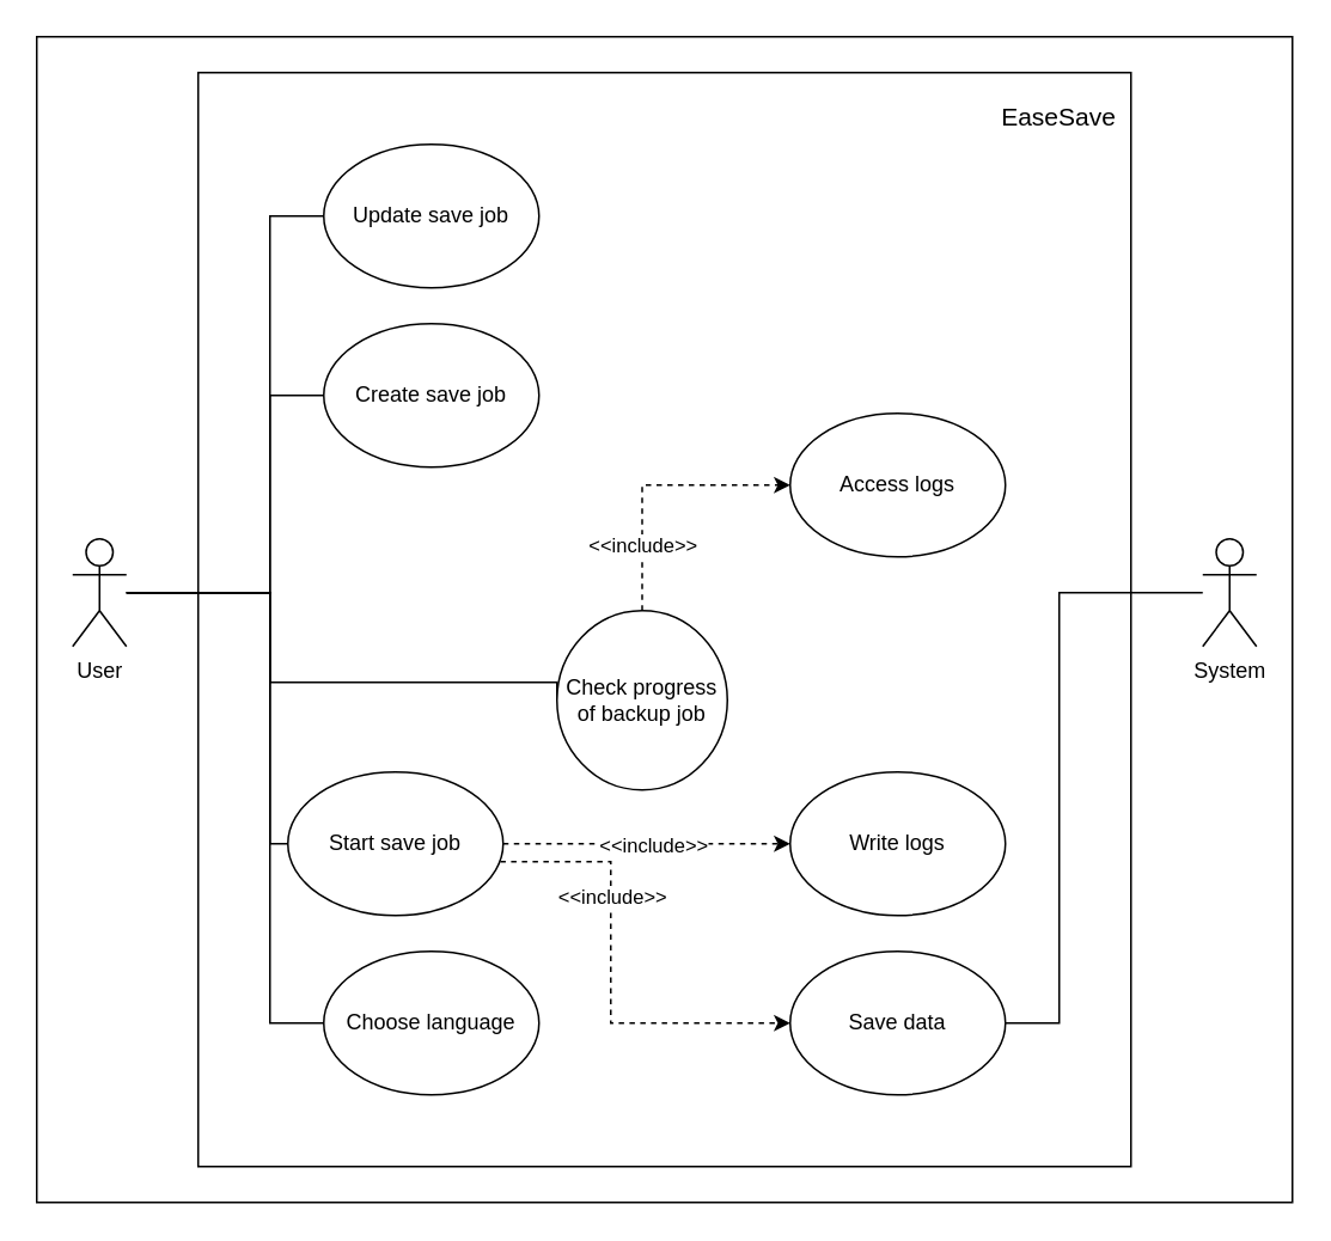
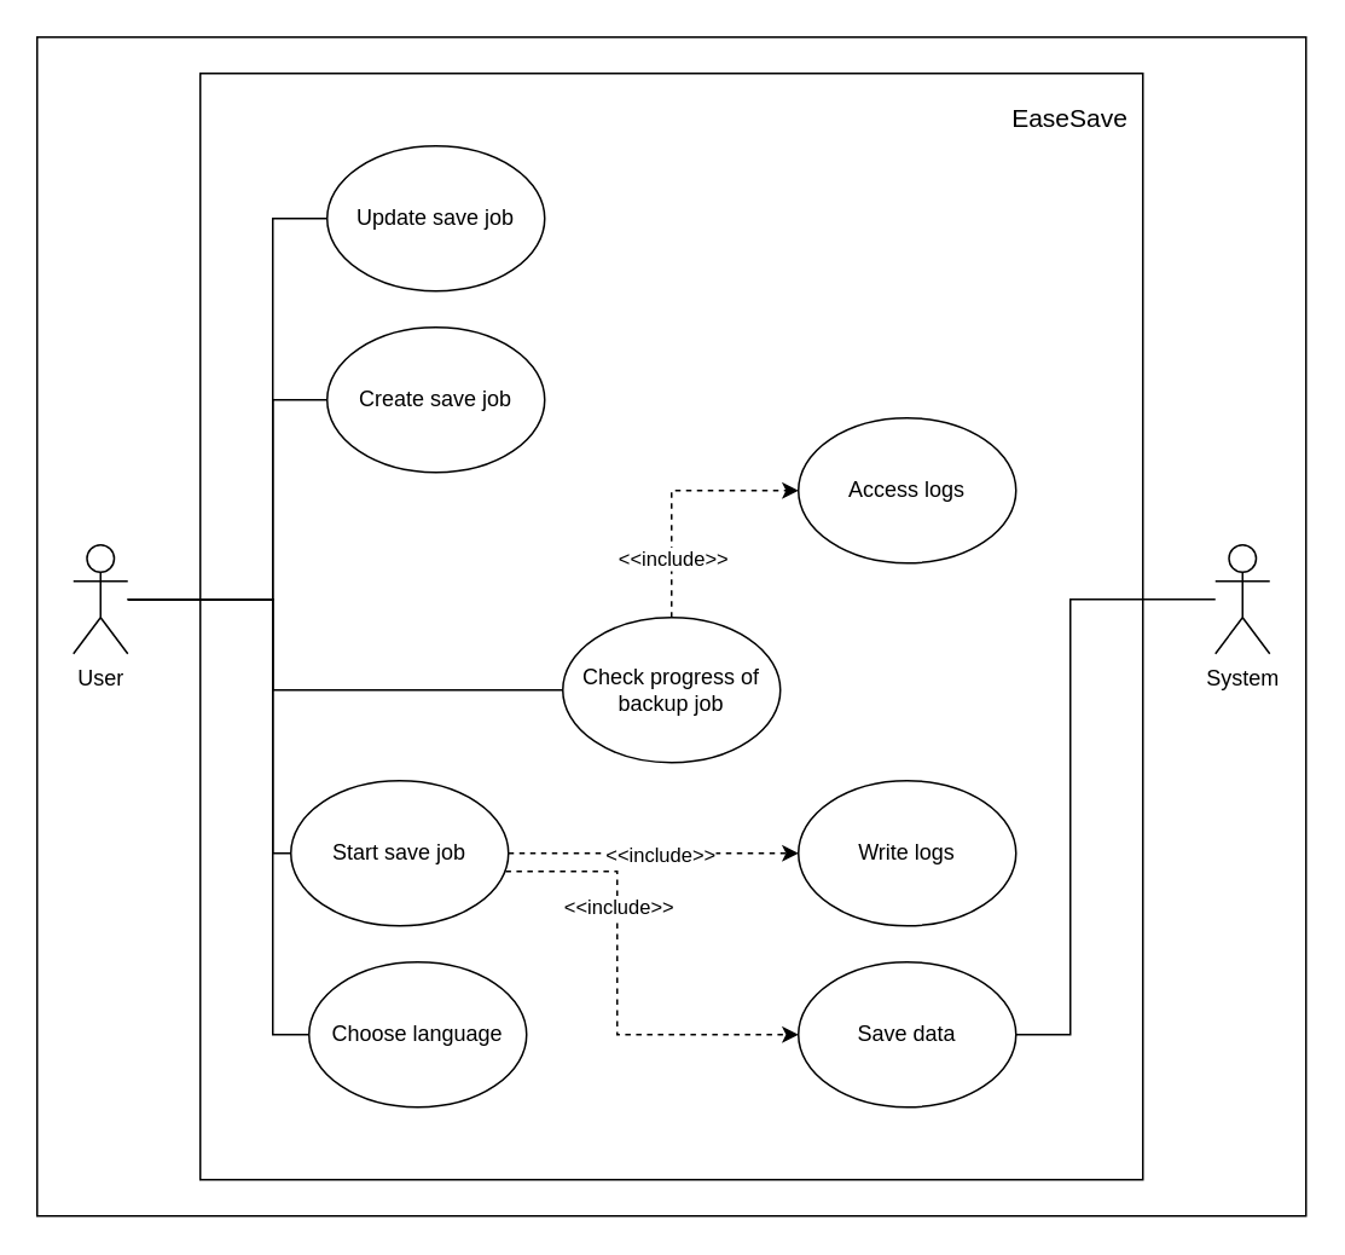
- <mxCell id="19" value="Check progress of backup job" style="ellipse;whiteSpace=wrap;html=1;" parent="1" vertex="1"><mxGeometry x="310" y="340" width="95" height="100" as="geometry" /></mxCell>
+ <mxCell id="19" value="Check progress of backup job" style="ellipse;whiteSpace=wrap;html=1;" parent="1" vertex="1"><mxGeometry x="310" y="340" width="120" height="80" as="geometry" /></mxCell>
- <mxCell id="16" value="Choose language" style="ellipse;whiteSpace=wrap;html=1;" parent="1" vertex="1"><mxGeometry x="180" y="530" width="120" height="80" as="geometry" /></mxCell>
+ <mxCell id="16" value="Choose language" style="ellipse;whiteSpace=wrap;html=1;" parent="1" vertex="1"><mxGeometry x="170" y="530" width="120" height="80" as="geometry" /></mxCell>
